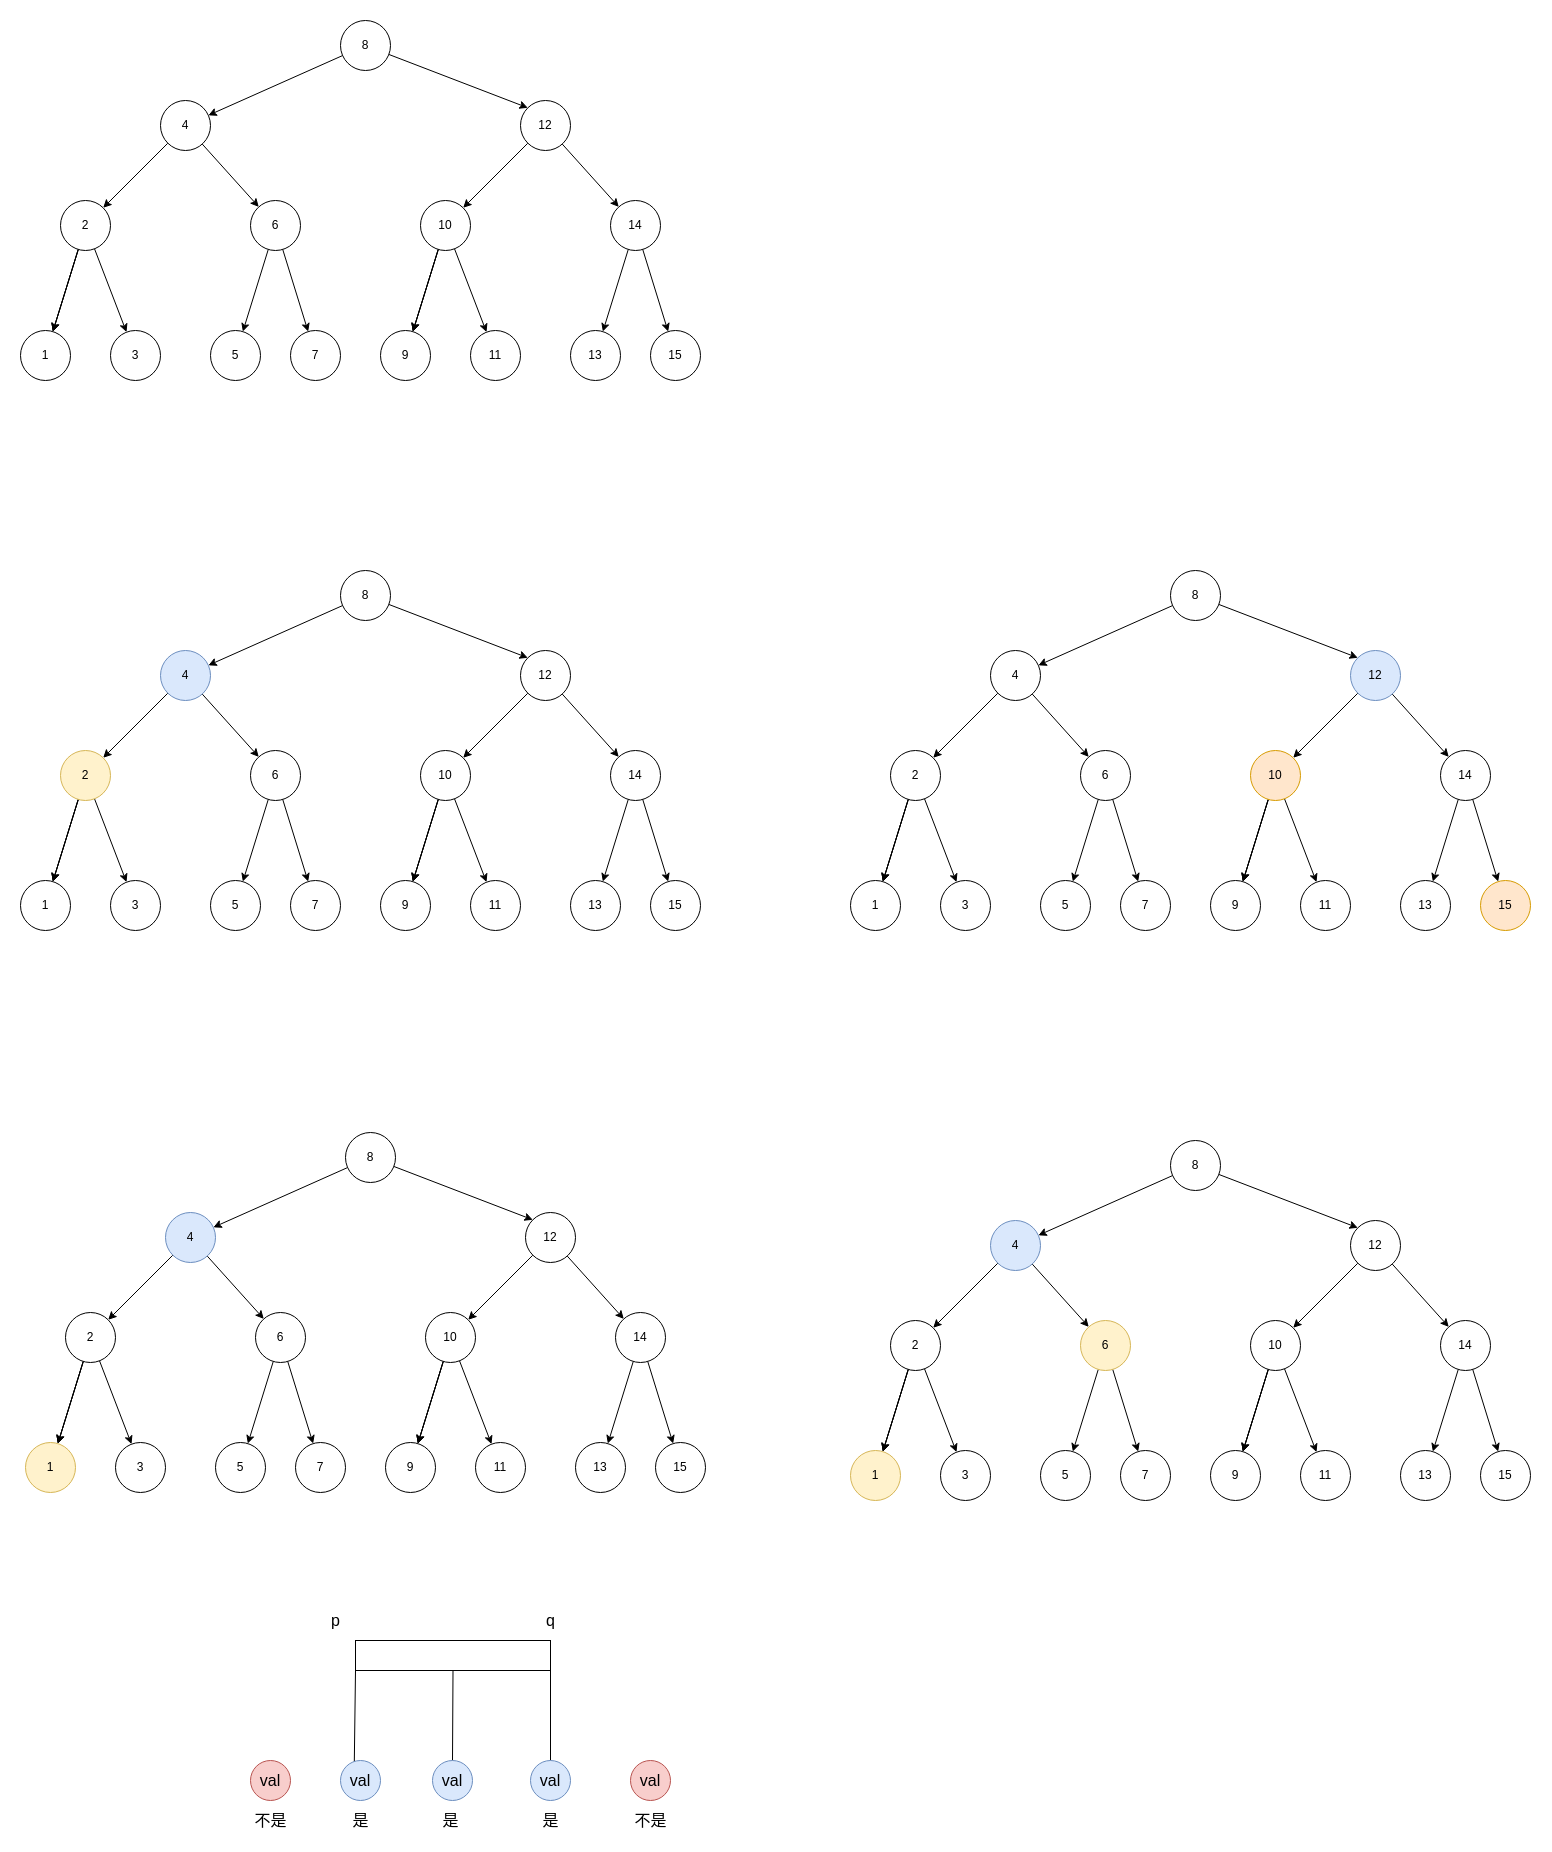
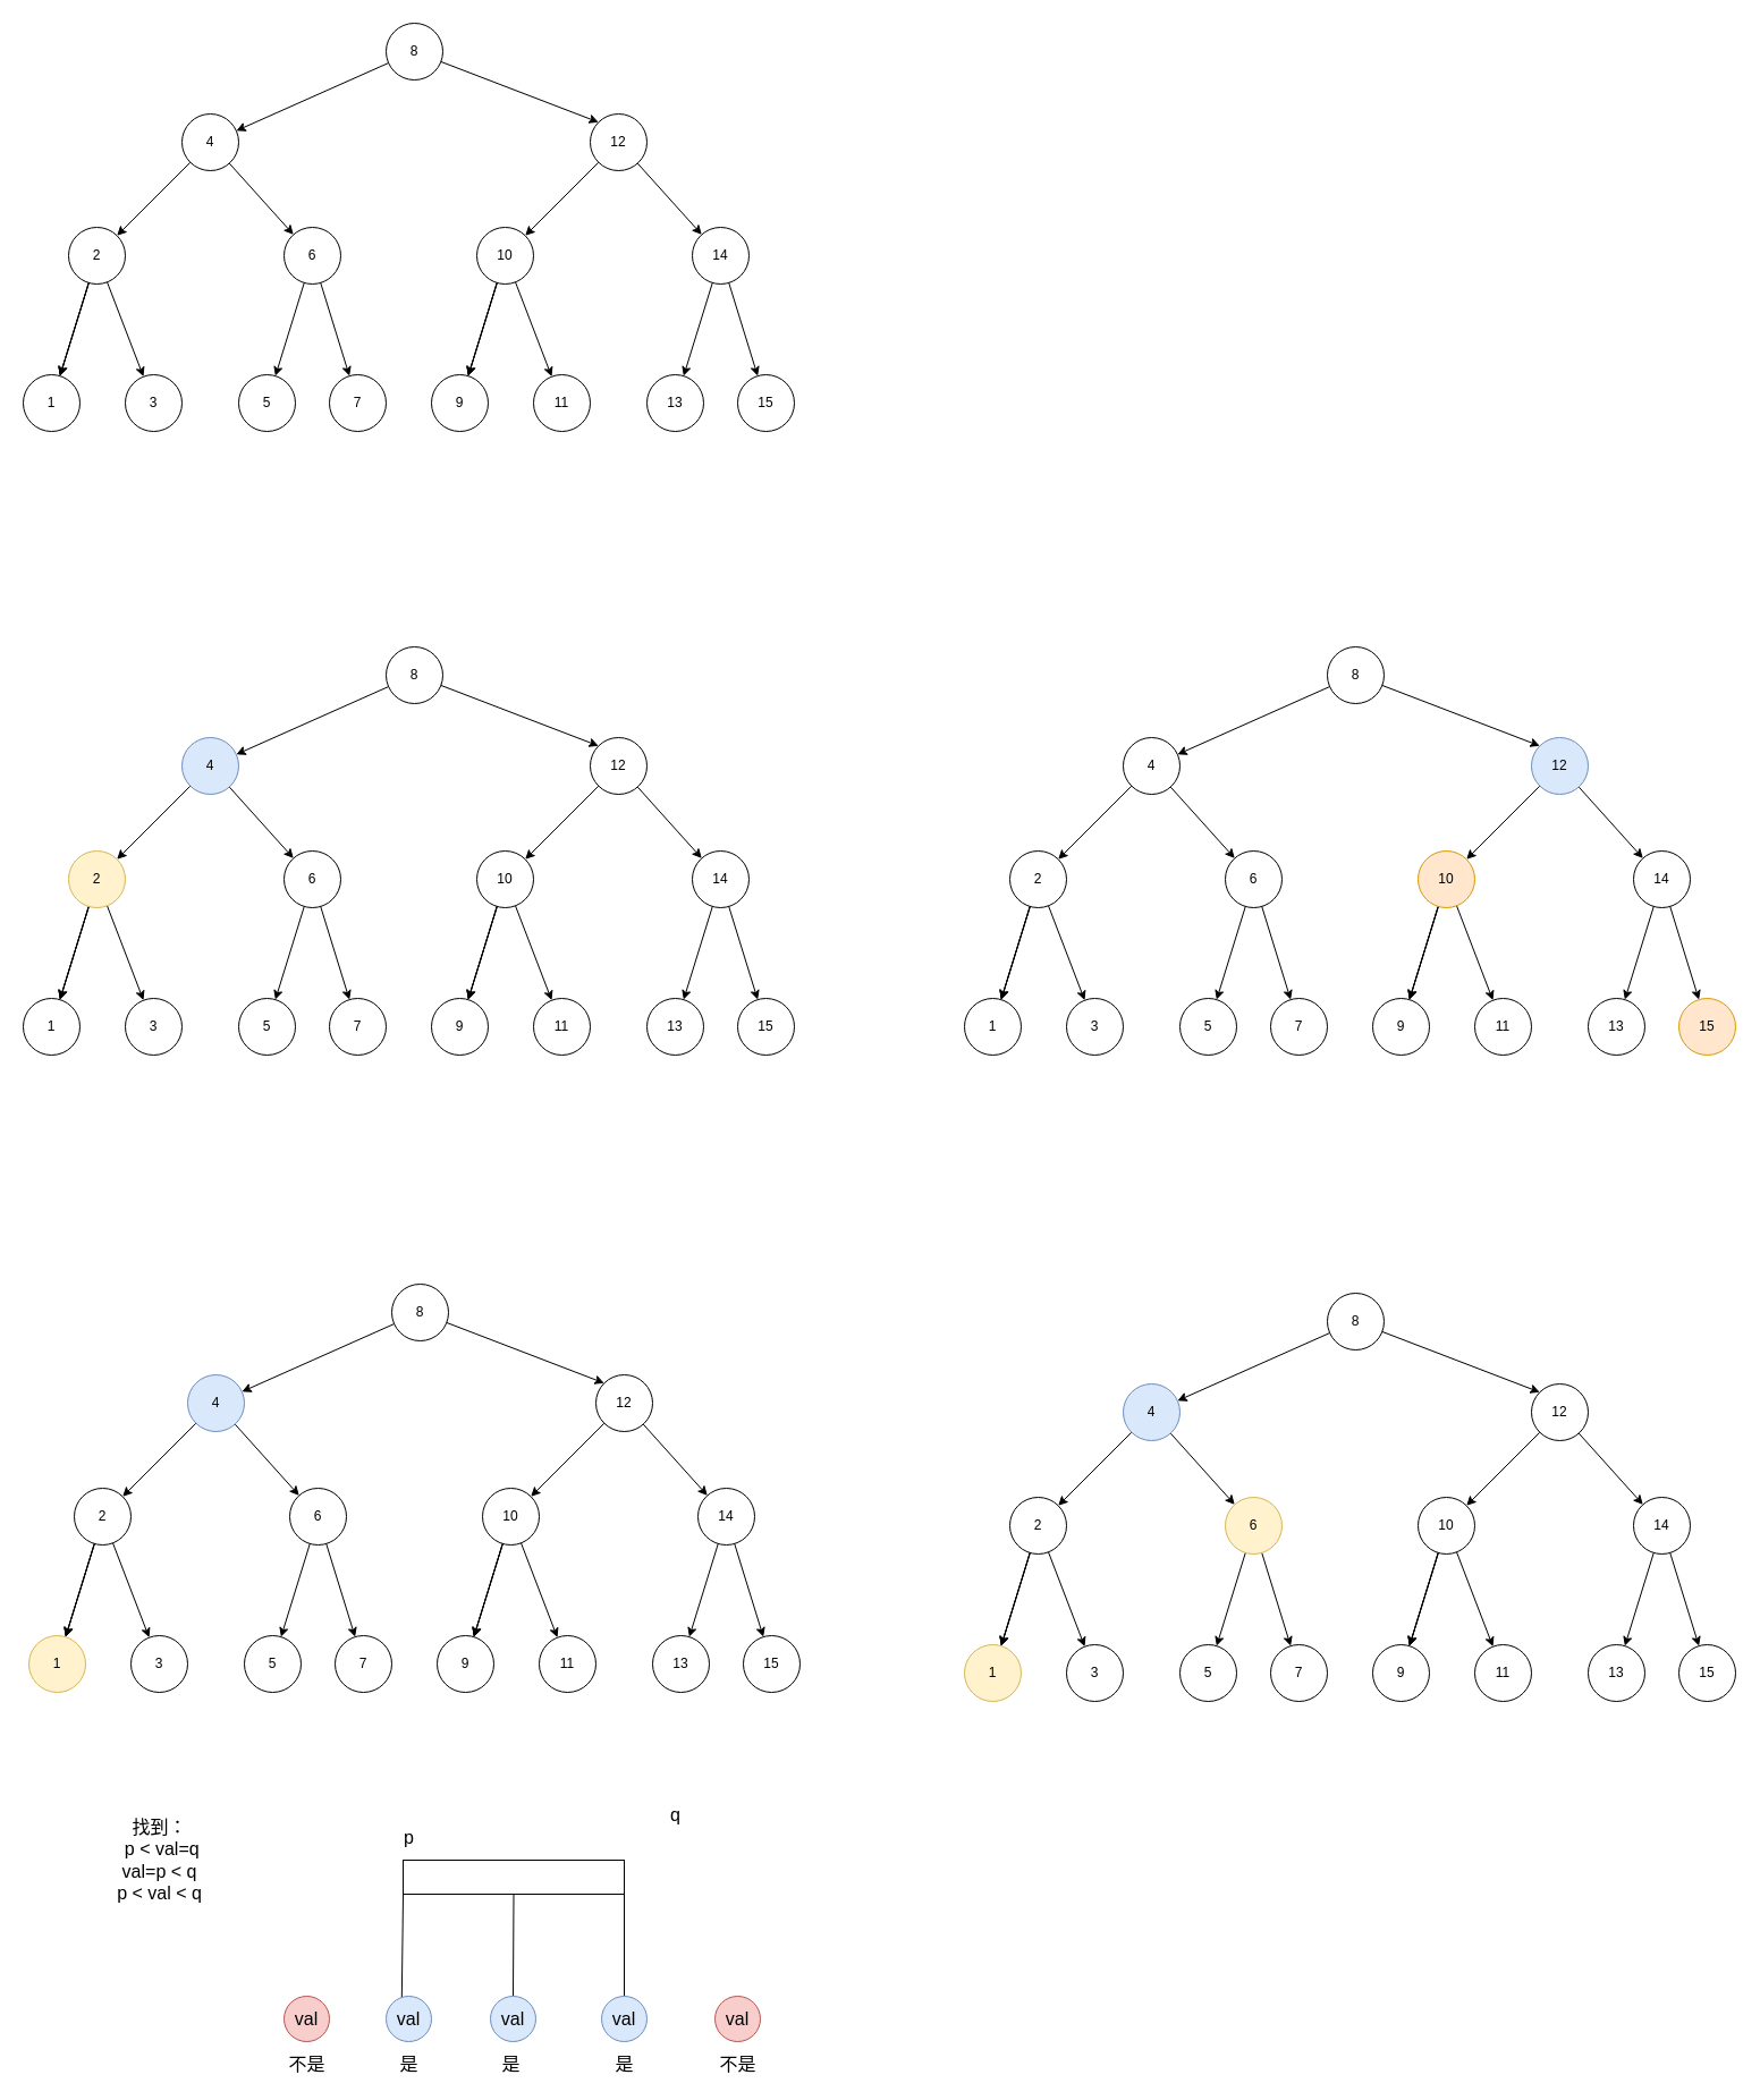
- <mxCell id="168" value="p" style="text;html=1;align=center;verticalAlign=middle;resizable=0;points=[];autosize=1;strokeColor=none;fillColor=none;fontSize=16;" vertex="1" parent="1"><mxGeometry x="325" y="1610" width="20" height="20" as="geometry" /></mxCell>
+ <mxCell id="168" value="p" style="text;html=1;align=center;verticalAlign=middle;resizable=0;points=[];autosize=1;strokeColor=none;fillColor=none;fontSize=16;" vertex="1" parent="1"><mxGeometry x="350" y="1610" width="20" height="20" as="geometry" /></mxCell>
- <mxCell id="173" value="q" style="text;html=1;align=center;verticalAlign=middle;resizable=0;points=[];autosize=1;strokeColor=none;fillColor=none;fontSize=16;" vertex="1" parent="1"><mxGeometry x="540" y="1610" width="20" height="20" as="geometry" /></mxCell>
+ <mxCell id="173" value="q" style="text;html=1;align=center;verticalAlign=middle;resizable=0;points=[];autosize=1;strokeColor=none;fillColor=none;fontSize=16;" vertex="1" parent="1"><mxGeometry x="585" y="1590" width="20" height="20" as="geometry" /></mxCell>
+ <mxCell id="167" value="找到：&lt;br&gt;&amp;nbsp;p &amp;lt; val=q&lt;br&gt;val=p &amp;lt; q&lt;br&gt;p &amp;lt; val &amp;lt; q" style="text;html=1;align=center;verticalAlign=middle;resizable=0;points=[];autosize=1;strokeColor=none;fillColor=none;fontSize=16;" vertex="1" parent="1"><mxGeometry x="95" y="1600" width="90" height="80" as="geometry" /></mxCell>
